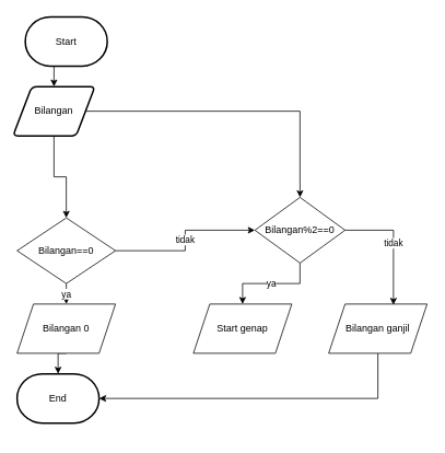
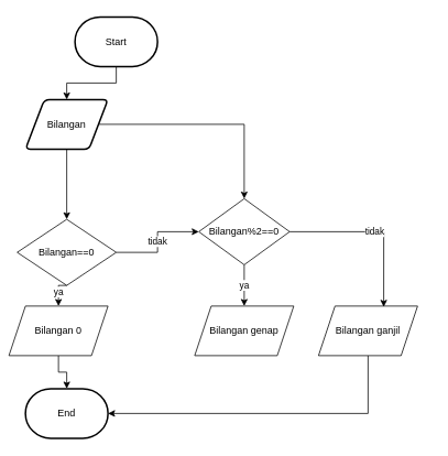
- <mxCell id="3" value="Start" style="strokeWidth=2;html=1;shape=mxgraph.flowchart.terminator;whiteSpace=wrap;" parent="1" vertex="1"><mxGeometry x="30" y="20" width="100" height="60" as="geometry" /></mxCell>
+ <mxCell id="3" value="Start" style="strokeWidth=2;html=1;shape=mxgraph.flowchart.terminator;whiteSpace=wrap;" parent="1" vertex="1"><mxGeometry x="90" y="20" width="100" height="60" as="geometry" /></mxCell>
- <mxCell id="6" value="Bilangan" style="shape=parallelogram;html=1;strokeWidth=2;perimeter=parallelogramPerimeter;whiteSpace=wrap;rounded=1;arcSize=12;size=0.23;" parent="1" vertex="1"><mxGeometry x="15" y="105" width="100" height="60" as="geometry" /></mxCell>
+ <mxCell id="6" value="Bilangan" style="shape=parallelogram;html=1;strokeWidth=2;perimeter=parallelogramPerimeter;whiteSpace=wrap;rounded=1;arcSize=12;size=0.23;" parent="1" vertex="1"><mxGeometry x="30" y="120" width="100" height="60" as="geometry" /></mxCell>
- <mxCell id="8" value="Bilangan%2==0" style="rhombus;whiteSpace=wrap;html=1;" vertex="1" parent="1"><mxGeometry x="310" y="240" width="110" height="80" as="geometry" /></mxCell>
+ <mxCell id="8" value="Bilangan%2==0" style="rhombus;whiteSpace=wrap;html=1;" vertex="1" parent="1"><mxGeometry x="240" y="240" width="110" height="80" as="geometry" /></mxCell>
- <mxCell id="10" value="Bilangan 0" style="shape=parallelogram;perimeter=parallelogramPerimeter;whiteSpace=wrap;html=1;fixedSize=1;" vertex="1" parent="1"><mxGeometry x="20" y="370" width="120" height="60" as="geometry" /></mxCell>
+ <mxCell id="10" value="Bilangan 0" style="shape=parallelogram;perimeter=parallelogramPerimeter;whiteSpace=wrap;html=1;fixedSize=1;" vertex="1" parent="1"><mxGeometry x="10" y="370" width="120" height="60" as="geometry" /></mxCell>
- <mxCell id="12" value="Start genap" style="shape=parallelogram;perimeter=parallelogramPerimeter;whiteSpace=wrap;html=1;fixedSize=1;" vertex="1" parent="1"><mxGeometry x="235" y="370" width="120" height="60" as="geometry" /></mxCell>
+ <mxCell id="12" value="Bilangan genap" style="shape=parallelogram;perimeter=parallelogramPerimeter;whiteSpace=wrap;html=1;fixedSize=1;" vertex="1" parent="1"><mxGeometry x="235" y="370" width="120" height="60" as="geometry" /></mxCell>
- <mxCell id="14" value="Bilangan ganjil" style="shape=parallelogram;perimeter=parallelogramPerimeter;whiteSpace=wrap;html=1;fixedSize=1;" vertex="1" parent="1"><mxGeometry x="400" y="370" width="120" height="60" as="geometry" /></mxCell>
+ <mxCell id="14" value="Bilangan ganjil" style="shape=parallelogram;perimeter=parallelogramPerimeter;whiteSpace=wrap;html=1;fixedSize=1;" vertex="1" parent="1"><mxGeometry x="385" y="370" width="120" height="60" as="geometry" /></mxCell>
- <mxCell id="15" value="End" style="strokeWidth=2;html=1;shape=mxgraph.flowchart.terminator;whiteSpace=wrap;" vertex="1" parent="1"><mxGeometry x="20" y="455" width="100" height="60" as="geometry" /></mxCell>
+ <mxCell id="15" value="End" style="strokeWidth=2;html=1;shape=mxgraph.flowchart.terminator;whiteSpace=wrap;" vertex="1" parent="1"><mxGeometry x="30" y="470" width="100" height="60" as="geometry" /></mxCell>
